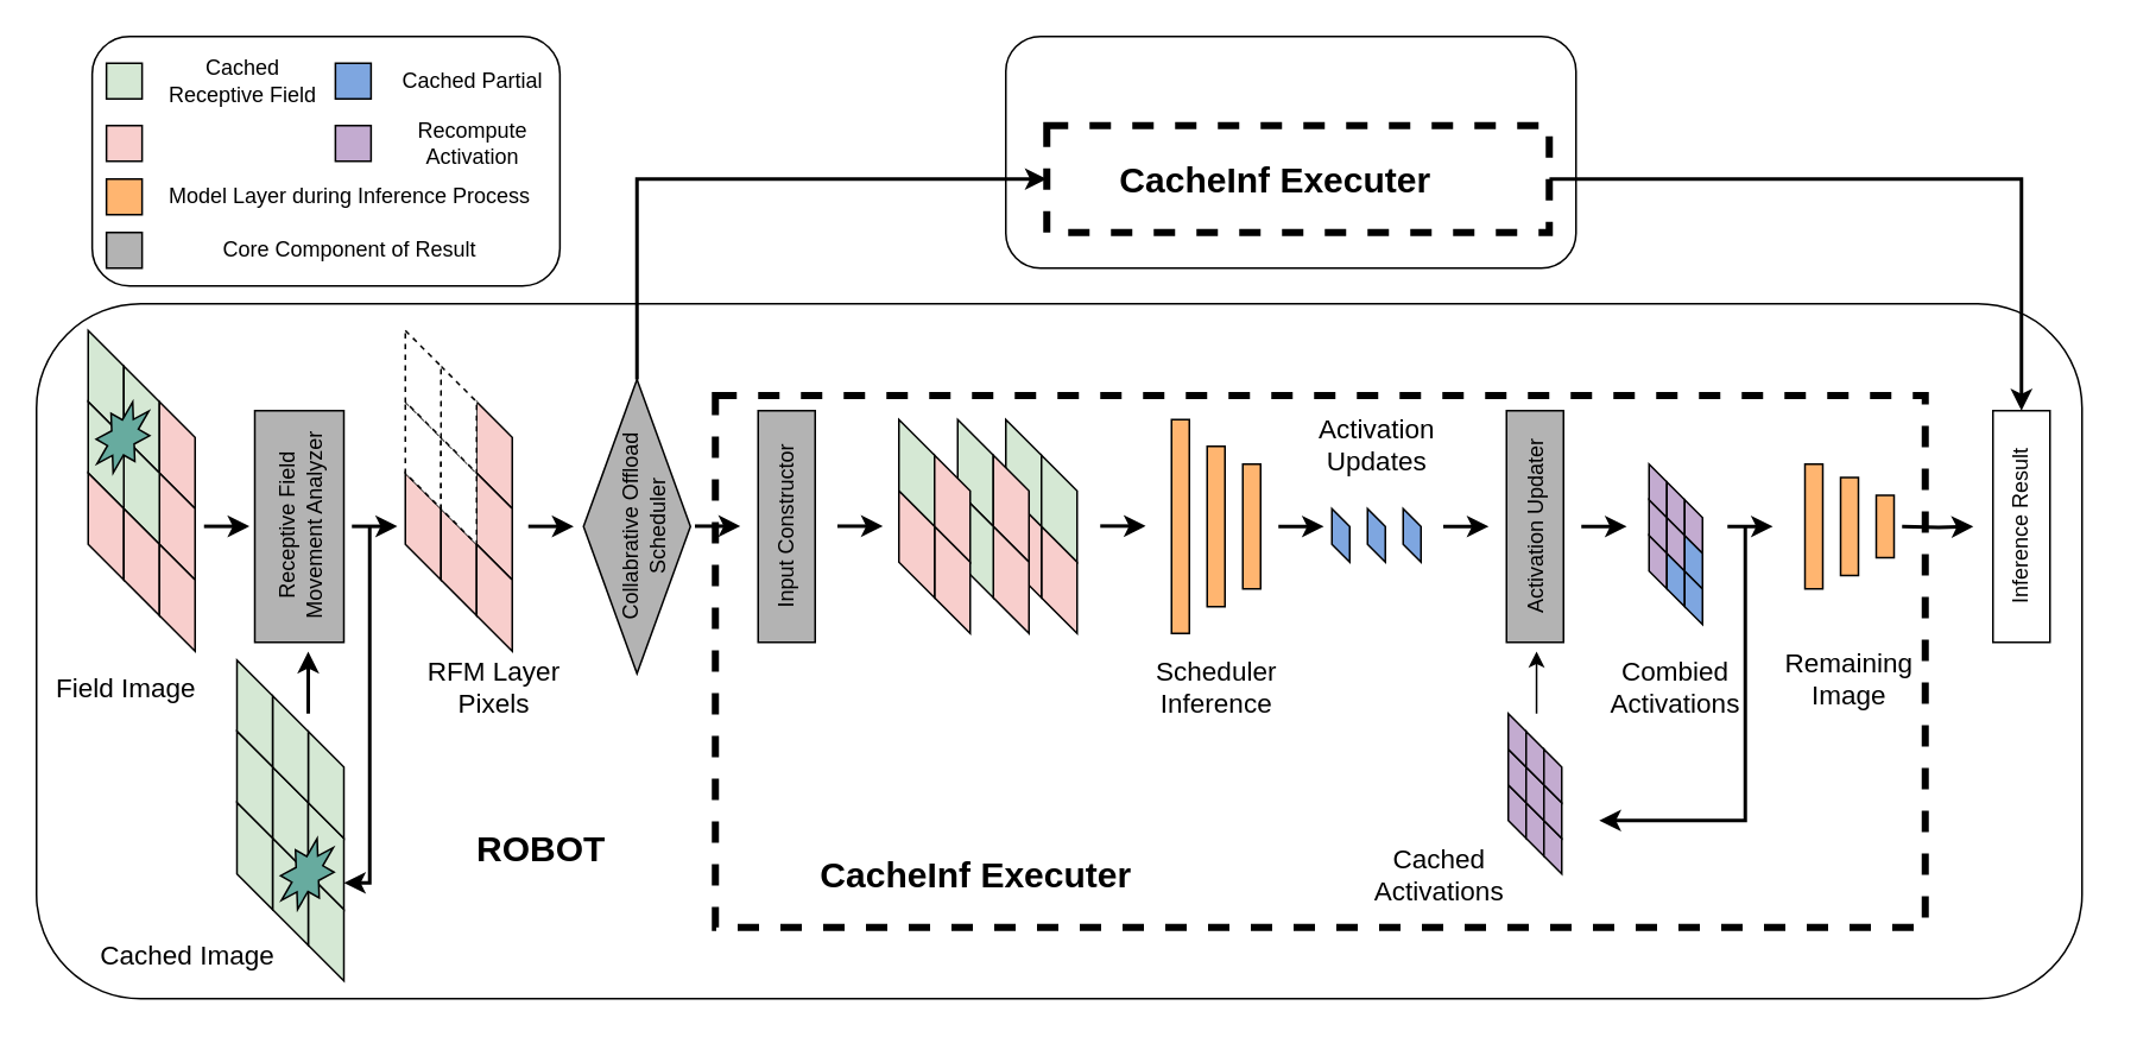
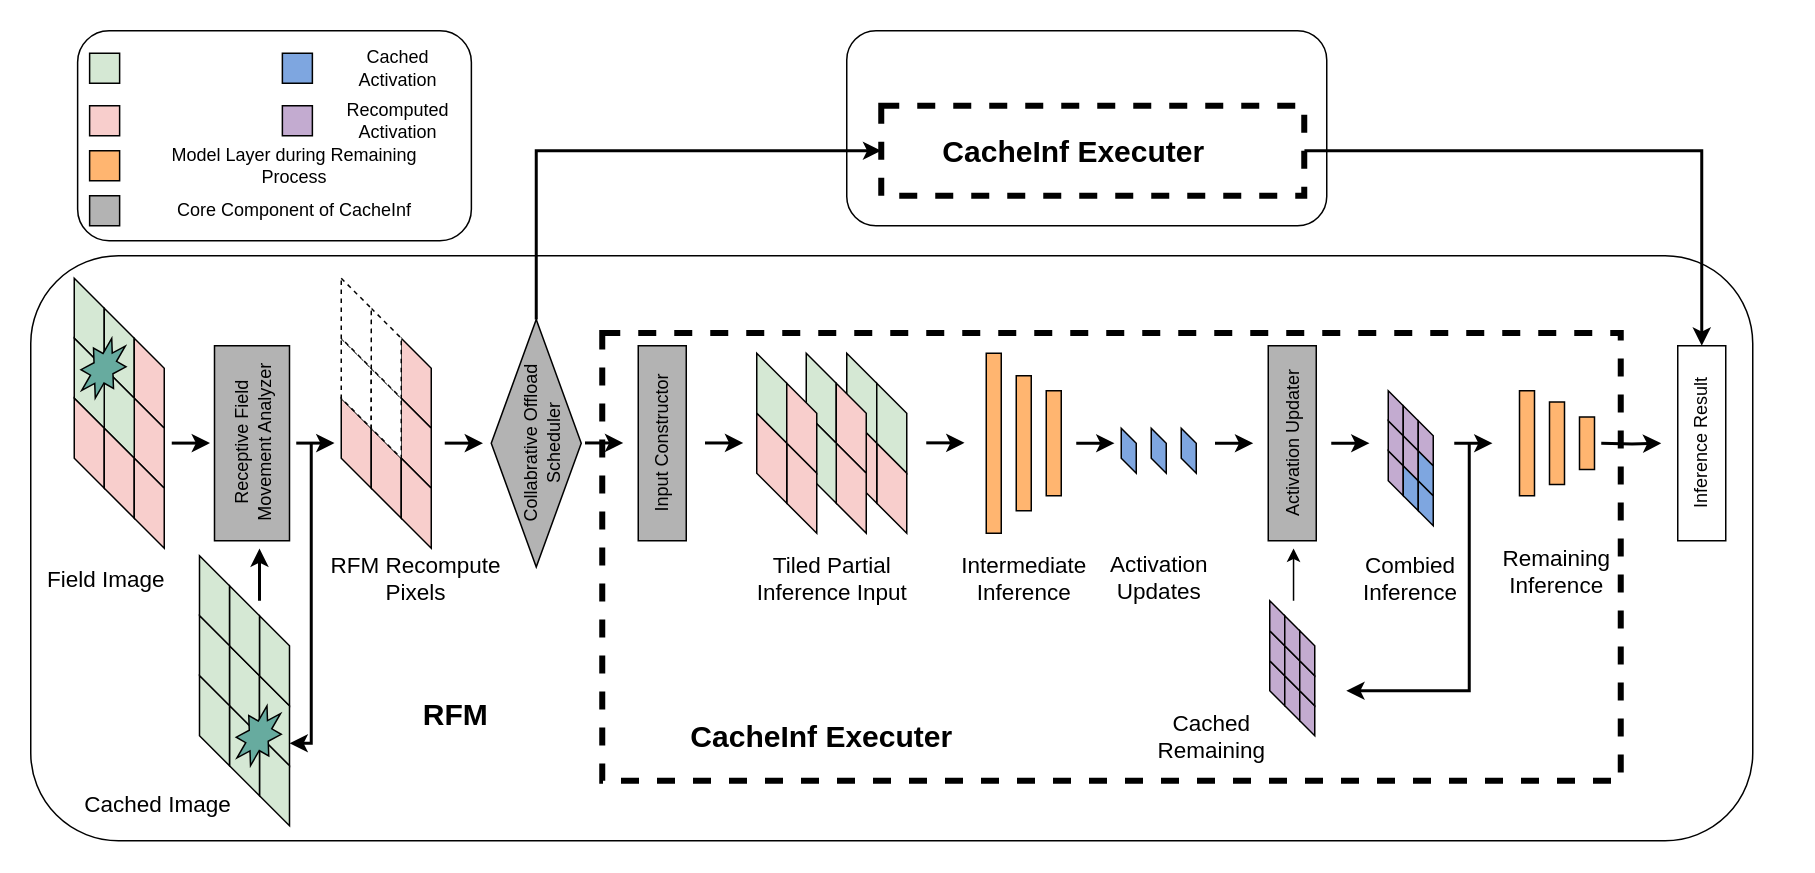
- <mxCell id="115" value="Cached Receptive Field" style="text;html=1;align=center;verticalAlign=middle;whiteSpace=wrap;rounded=0;" parent="1" vertex="1"><mxGeometry x="87.25" y="30" width="98" height="30" as="geometry" /></mxCell>
- <mxCell id="118" value="Cached Partial" style="text;html=1;align=center;verticalAlign=middle;whiteSpace=wrap;rounded=0;" parent="1" vertex="1"><mxGeometry x="215.75" y="30" width="98" height="30" as="geometry" /></mxCell>
+ <mxCell id="118" value="Cached Activation" style="text;html=1;align=center;verticalAlign=middle;whiteSpace=wrap;rounded=0;" parent="1" vertex="1"><mxGeometry x="215.75" y="30" width="98" height="30" as="geometry" /></mxCell>
- <mxCell id="120" value="Recompute Activation" style="text;html=1;align=center;verticalAlign=middle;whiteSpace=wrap;rounded=0;" parent="1" vertex="1"><mxGeometry x="215.75" y="65" width="98" height="30" as="geometry" /></mxCell>
+ <mxCell id="120" value="Recomputed Activation" style="text;html=1;align=center;verticalAlign=middle;whiteSpace=wrap;rounded=0;" parent="1" vertex="1"><mxGeometry x="215.75" y="65" width="98" height="30" as="geometry" /></mxCell>
- <mxCell id="122" value="Model Layer during Inference Process" style="text;html=1;align=center;verticalAlign=middle;whiteSpace=wrap;rounded=0;" parent="1" vertex="1"><mxGeometry x="93.25" y="95" width="206" height="30" as="geometry" /></mxCell>
+ <mxCell id="122" value="Model Layer during Remaining Process" style="text;html=1;align=center;verticalAlign=middle;whiteSpace=wrap;rounded=0;" parent="1" vertex="1"><mxGeometry x="93.25" y="95" width="206" height="30" as="geometry" /></mxCell>
- <mxCell id="124" value="Core Component of Result" style="text;html=1;align=center;verticalAlign=middle;whiteSpace=wrap;rounded=0;" parent="1" vertex="1"><mxGeometry x="93.25" y="125" width="206" height="30" as="geometry" /></mxCell>
+ <mxCell id="124" value="Core Component of CacheInf" style="text;html=1;align=center;verticalAlign=middle;whiteSpace=wrap;rounded=0;" parent="1" vertex="1"><mxGeometry x="93.25" y="125" width="206" height="30" as="geometry" /></mxCell>
- <mxCell id="67" value="&lt;font style=&quot;font-size: 15px;&quot;&gt;Activation Updates&lt;/font&gt;&lt;div style=&quot;font-size: 15px;&quot;&gt;&lt;br&gt;&lt;/div&gt;" style="text;html=1;align=center;verticalAlign=middle;whiteSpace=wrap;rounded=0;" parent="1" vertex="1"><mxGeometry x="729.5" y="242.5" width="85" height="30" as="geometry" /></mxCell>
+ <mxCell id="67" value="&lt;font style=&quot;font-size: 15px;&quot;&gt;Activation Updates&lt;/font&gt;&lt;div style=&quot;font-size: 15px;&quot;&gt;&lt;br&gt;&lt;/div&gt;" style="text;html=1;align=center;verticalAlign=middle;whiteSpace=wrap;rounded=0;" parent="1" vertex="1"><mxGeometry x="729.5" y="377.5" width="85" height="30" as="geometry" /></mxCell>
- <mxCell id="100" value="&lt;font style=&quot;font-size: 15px;&quot;&gt;Remaining Image&lt;/font&gt;" style="text;html=1;align=center;verticalAlign=middle;whiteSpace=wrap;rounded=0;" parent="1" vertex="1"><mxGeometry x="995" y="365" width="85" height="30" as="geometry" /></mxCell>
+ <mxCell id="100" value="&lt;font style=&quot;font-size: 15px;&quot;&gt;Remaining Inference&lt;/font&gt;" style="text;html=1;align=center;verticalAlign=middle;whiteSpace=wrap;rounded=0;" parent="1" vertex="1"><mxGeometry x="995" y="365" width="85" height="30" as="geometry" /></mxCell>
- <mxCell id="43" value="&lt;font style=&quot;font-size: 15px;&quot;&gt;RFM Layer Pixels&lt;/font&gt;" style="text;html=1;align=center;verticalAlign=middle;whiteSpace=wrap;rounded=0;" parent="1" vertex="1"><mxGeometry x="217" y="370" width="120" height="30" as="geometry" /></mxCell>
+ <mxCell id="43" value="&lt;font style=&quot;font-size: 15px;&quot;&gt;RFM Recompute Pixels&lt;/font&gt;" style="text;html=1;align=center;verticalAlign=middle;whiteSpace=wrap;rounded=0;" parent="1" vertex="1"><mxGeometry x="217" y="370" width="120" height="30" as="geometry" /></mxCell>
+ <mxCell id="59" value="&lt;font style=&quot;font-size: 15px;&quot;&gt;Tiled Partial Inference Input&lt;/font&gt;" style="text;html=1;align=center;verticalAlign=middle;whiteSpace=wrap;rounded=0;" parent="1" vertex="1"><mxGeometry x="502" y="370" width="105" height="30" as="geometry" /></mxCell>
- <mxCell id="62" value="&lt;font style=&quot;font-size: 15px;&quot;&gt;Scheduler Inference&lt;/font&gt;" style="text;html=1;align=center;verticalAlign=middle;whiteSpace=wrap;rounded=0;" parent="1" vertex="1"><mxGeometry x="639.5" y="370" width="85" height="30" as="geometry" /></mxCell>
+ <mxCell id="62" value="&lt;font style=&quot;font-size: 15px;&quot;&gt;Intermediate Inference&lt;/font&gt;" style="text;html=1;align=center;verticalAlign=middle;whiteSpace=wrap;rounded=0;" parent="1" vertex="1"><mxGeometry x="639.5" y="370" width="85" height="30" as="geometry" /></mxCell>
- <mxCell id="97" value="&lt;font style=&quot;font-size: 15px;&quot;&gt;Combied Activations&lt;/font&gt;" style="text;html=1;align=center;verticalAlign=middle;whiteSpace=wrap;rounded=0;" parent="1" vertex="1"><mxGeometry x="885" y="370" width="110" height="30" as="geometry" /></mxCell>
+ <mxCell id="97" value="&lt;font style=&quot;font-size: 15px;&quot;&gt;Combied Inference&lt;/font&gt;" style="text;html=1;align=center;verticalAlign=middle;whiteSpace=wrap;rounded=0;" parent="1" vertex="1"><mxGeometry x="885" y="370" width="110" height="30" as="geometry" /></mxCell>
- <mxCell id="108" value="&lt;font style=&quot;font-size: 20px;&quot;&gt;&lt;b&gt;ROBOT&lt;/b&gt;&lt;/font&gt;" style="text;html=1;align=center;verticalAlign=middle;whiteSpace=wrap;rounded=0;" parent="1" vertex="1"><mxGeometry x="192" y="460" width="223" height="30" as="geometry" /></mxCell>
+ <mxCell id="108" value="&lt;font style=&quot;font-size: 20px;&quot;&gt;&lt;b&gt;RFM&lt;/b&gt;&lt;/font&gt;" style="text;html=1;align=center;verticalAlign=middle;whiteSpace=wrap;rounded=0;" parent="1" vertex="1"><mxGeometry x="192" y="460" width="223" height="30" as="geometry" /></mxCell>
- <mxCell id="85" value="&lt;font style=&quot;font-size: 15px;&quot;&gt;Cached Activations&lt;/font&gt;" style="text;html=1;align=center;verticalAlign=middle;whiteSpace=wrap;rounded=0;" parent="1" vertex="1"><mxGeometry x="757" y="475" width="101" height="30" as="geometry" /></mxCell>
+ <mxCell id="85" value="&lt;font style=&quot;font-size: 15px;&quot;&gt;Cached Remaining&lt;/font&gt;" style="text;html=1;align=center;verticalAlign=middle;whiteSpace=wrap;rounded=0;" parent="1" vertex="1"><mxGeometry x="757" y="475" width="101" height="30" as="geometry" /></mxCell>
